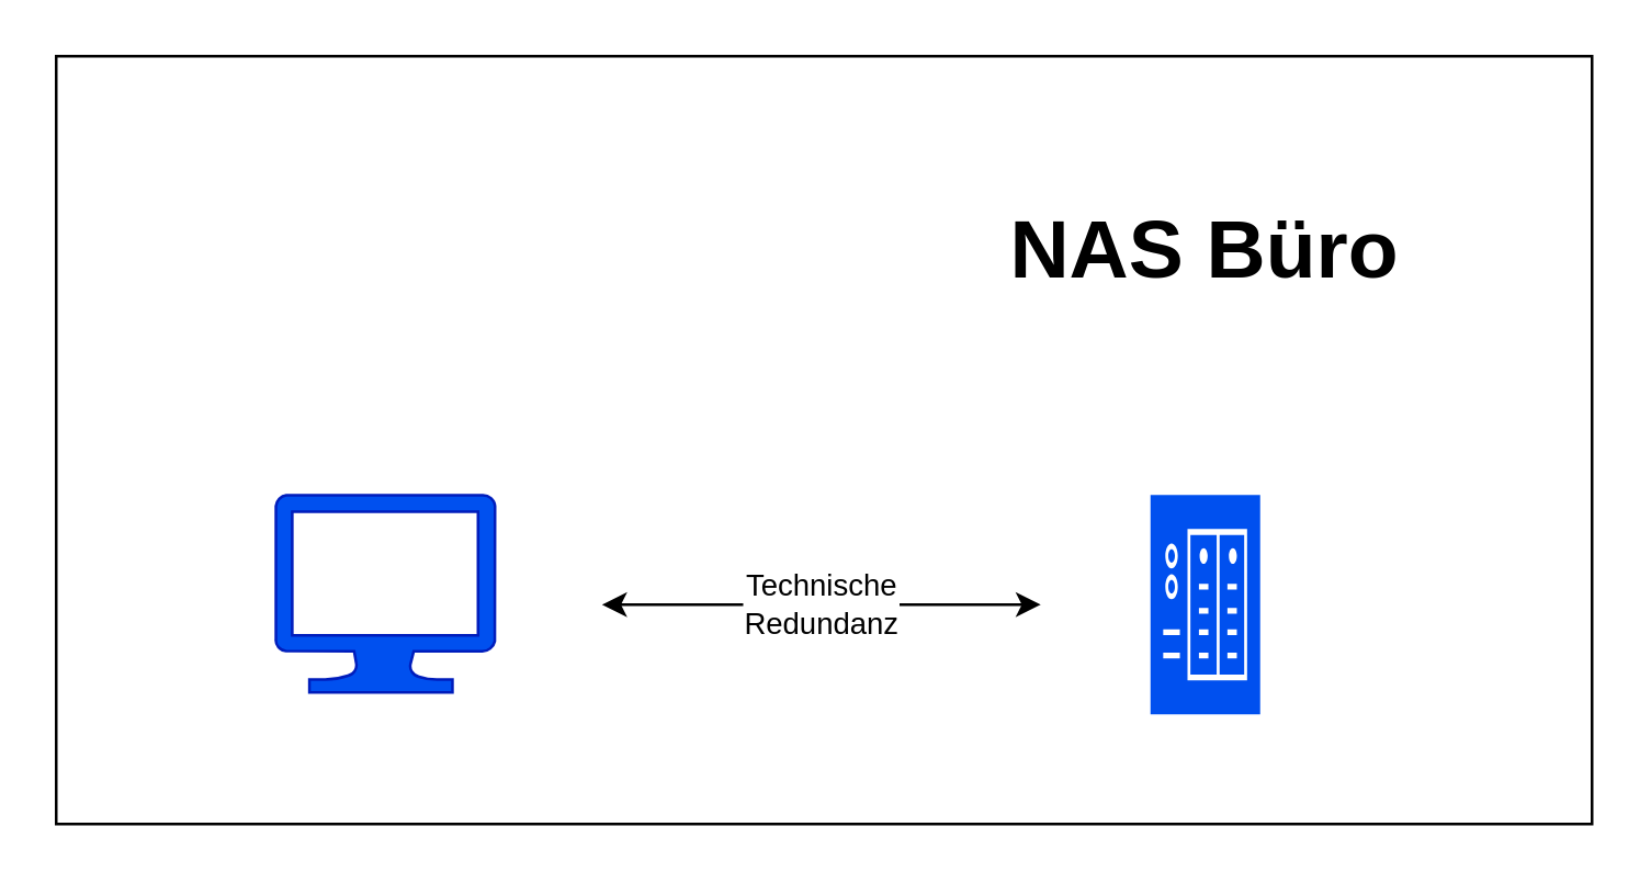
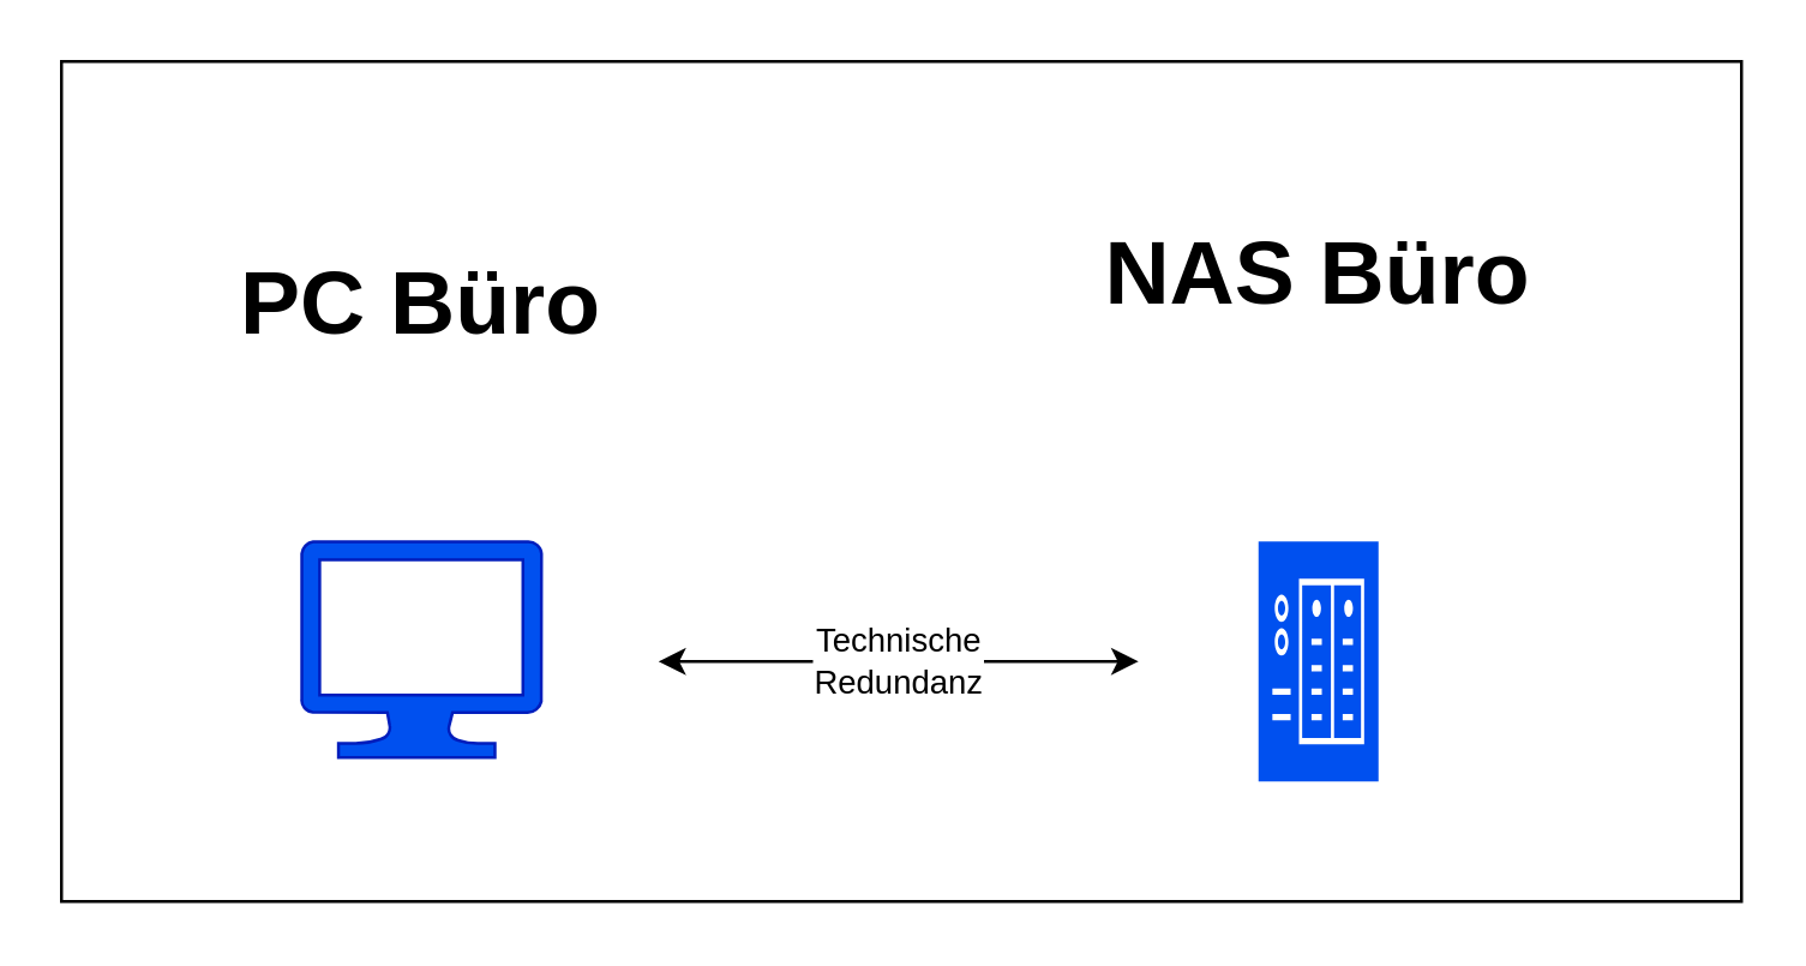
+ <mxCell id="6" value="PC Büro" style="text;html=1;align=center;verticalAlign=middle;whiteSpace=wrap;rounded=0;fontSize=30;fontStyle=1" parent="1" vertex="1"><mxGeometry x="60" y="60" width="160" height="80" as="geometry" /></mxCell>
